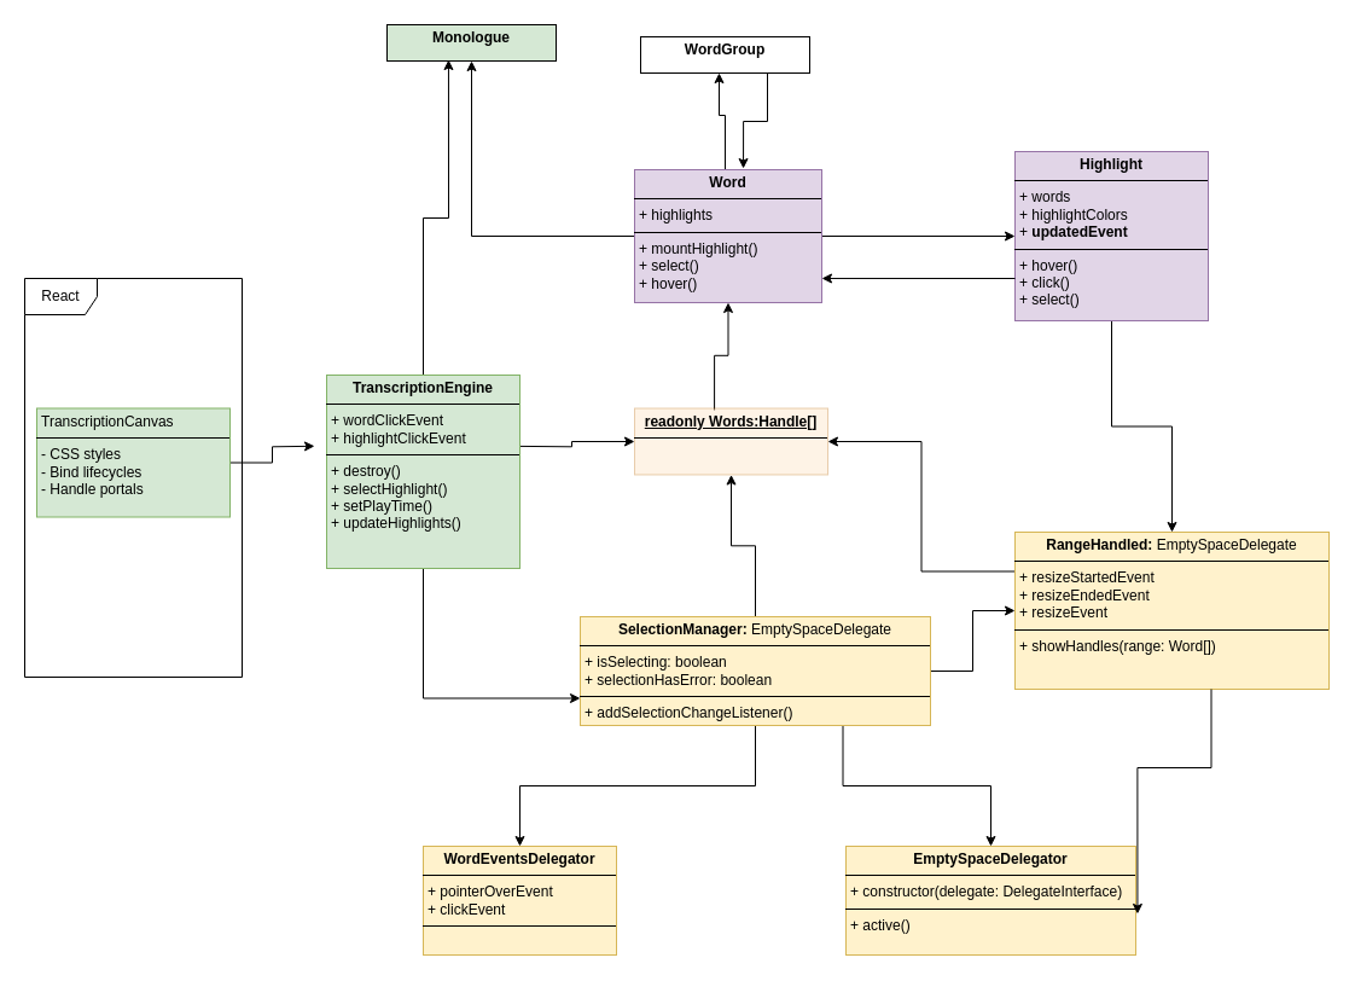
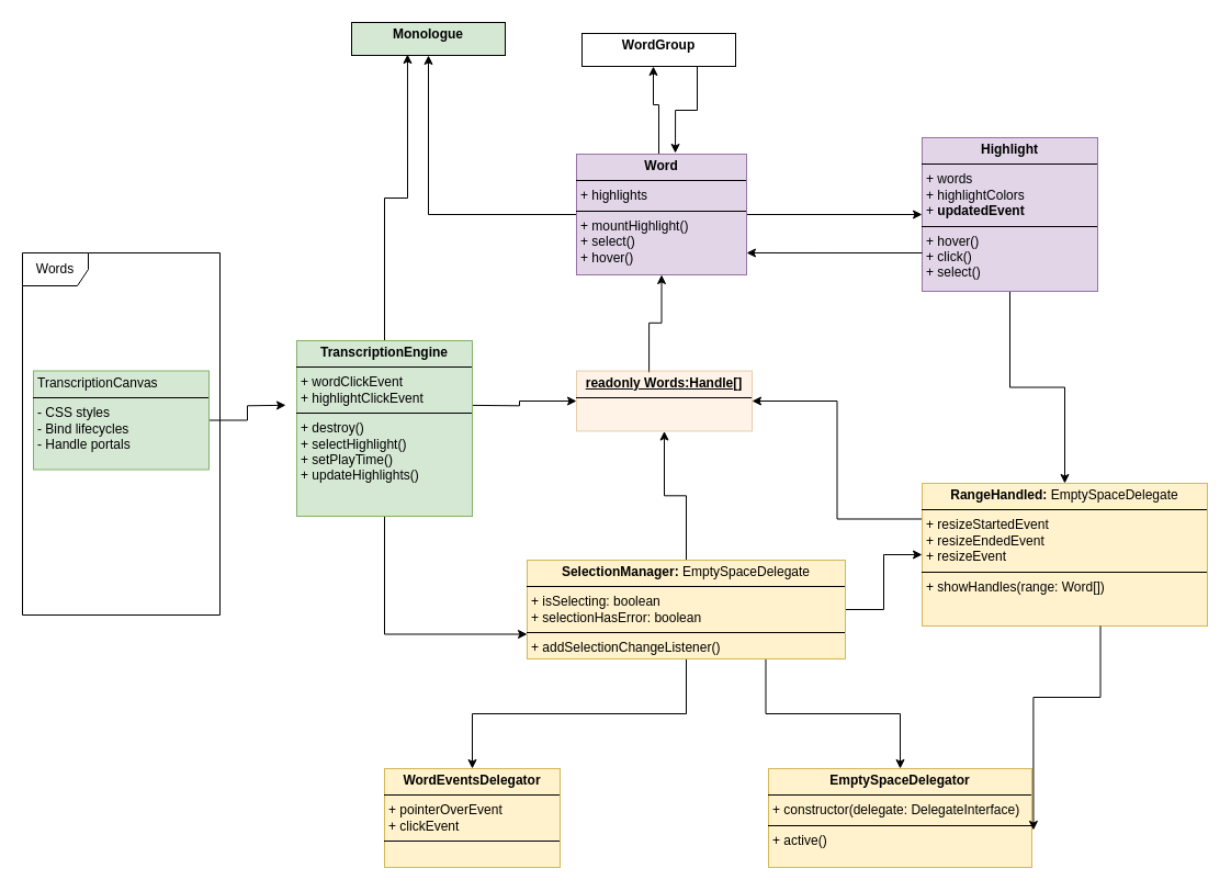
- <mxCell id="28" value="React" style="shape=umlFrame;whiteSpace=wrap;html=1;pointerEvents=0;" vertex="1" parent="1"><mxGeometry x="20" y="230" width="180" height="330" as="geometry" /></mxCell>
+ <mxCell id="28" value="Words" style="shape=umlFrame;whiteSpace=wrap;html=1;pointerEvents=0;" vertex="1" parent="1"><mxGeometry x="20" y="230" width="180" height="330" as="geometry" /></mxCell>
